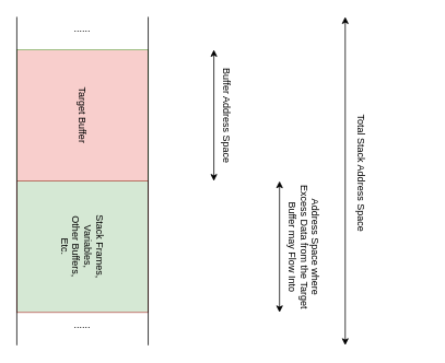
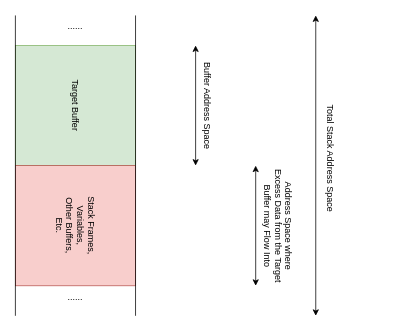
- <mxCell id="4" value="Target Buffer" style="whiteSpace=wrap;html=1;aspect=fixed;fillColor=#f8cecc;strokeColor=#82b366;rotation=90;" vertex="1" parent="1"><mxGeometry x="20" y="60" width="160" height="160" as="geometry" /></mxCell>
+ <mxCell id="4" value="Target Buffer" style="whiteSpace=wrap;html=1;aspect=fixed;fillColor=#d5e8d4;strokeColor=#82b366;rotation=90;" vertex="1" parent="1"><mxGeometry x="20" y="60" width="160" height="160" as="geometry" /></mxCell>
- <mxCell id="5" value="&lt;div&gt;Stack Frames,&lt;/div&gt;&lt;div&gt;Variables,&lt;/div&gt;&lt;div&gt;Other Buffers,&lt;/div&gt;&lt;div&gt;Etc.&lt;br&gt;&lt;/div&gt;" style="whiteSpace=wrap;html=1;aspect=fixed;fillColor=#d5e8d4;strokeColor=#b85450;rotation=90;" vertex="1" parent="1"><mxGeometry x="20" y="220" width="160" height="160" as="geometry" /></mxCell>
+ <mxCell id="5" value="&lt;div&gt;Stack Frames,&lt;/div&gt;&lt;div&gt;Variables,&lt;/div&gt;&lt;div&gt;Other Buffers,&lt;/div&gt;&lt;div&gt;Etc.&lt;br&gt;&lt;/div&gt;" style="whiteSpace=wrap;html=1;aspect=fixed;fillColor=#f8cecc;strokeColor=#b85450;rotation=90;" vertex="1" parent="1"><mxGeometry x="20" y="220" width="160" height="160" as="geometry" /></mxCell>
